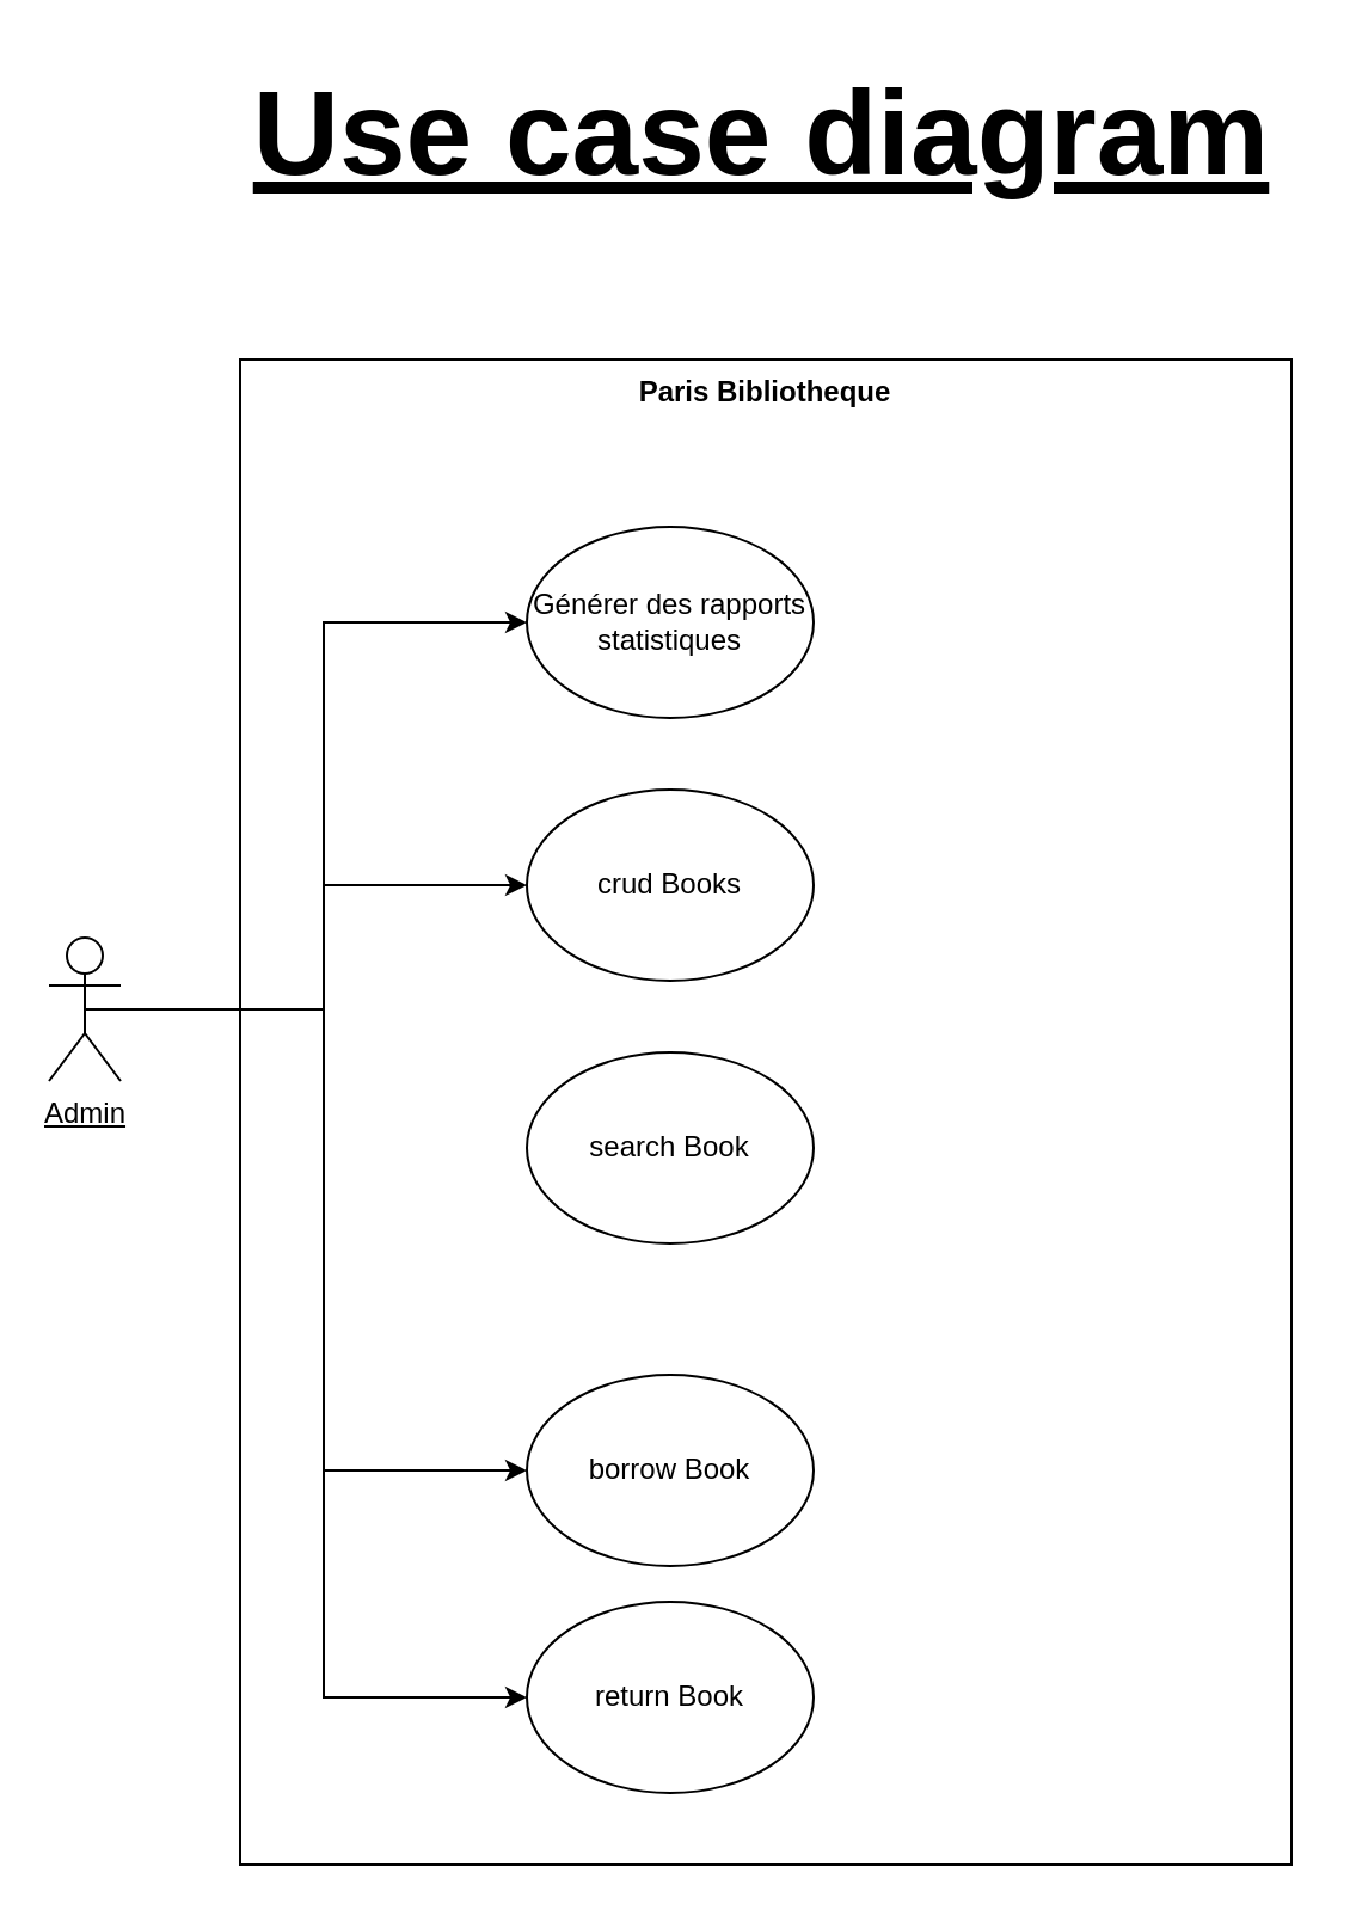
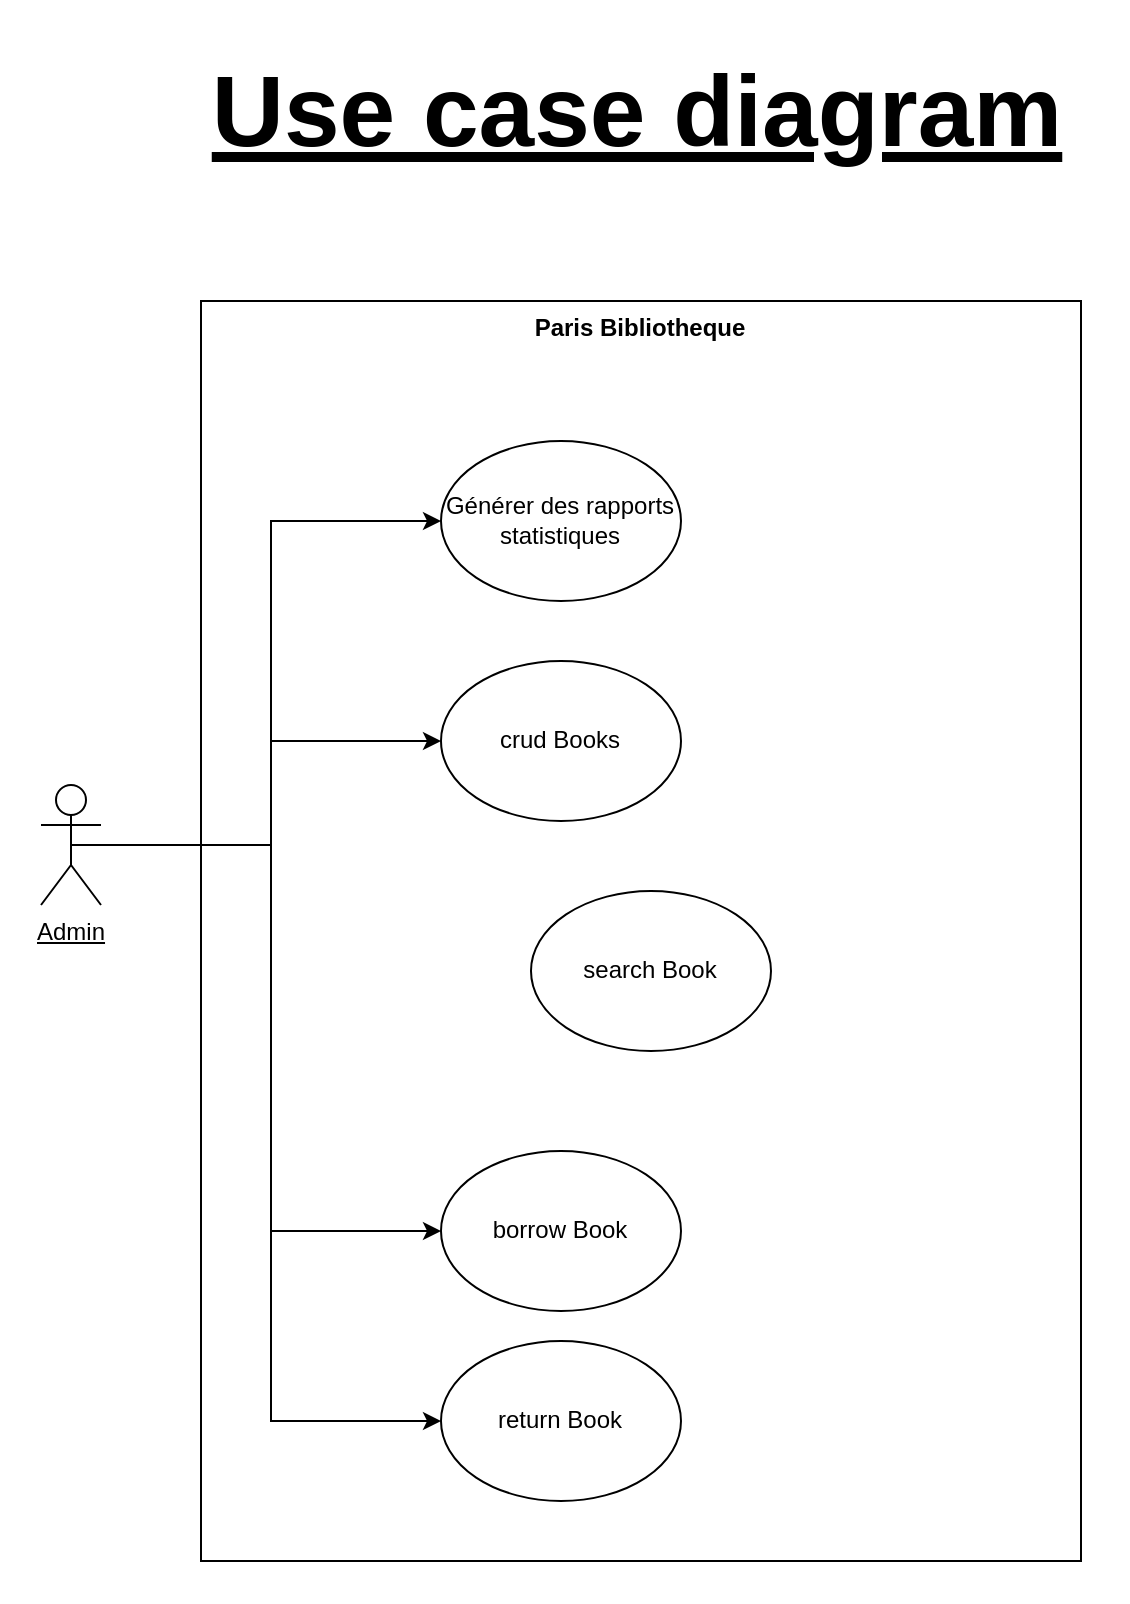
- <mxCell id="6" value="search Book" style="ellipse;whiteSpace=wrap;html=1;" parent="1" vertex="1"><mxGeometry x="220" y="440" width="120" height="80" as="geometry" /></mxCell>
+ <mxCell id="6" value="search Book" style="ellipse;whiteSpace=wrap;html=1;" parent="1" vertex="1"><mxGeometry x="265" y="445" width="120" height="80" as="geometry" /></mxCell>
